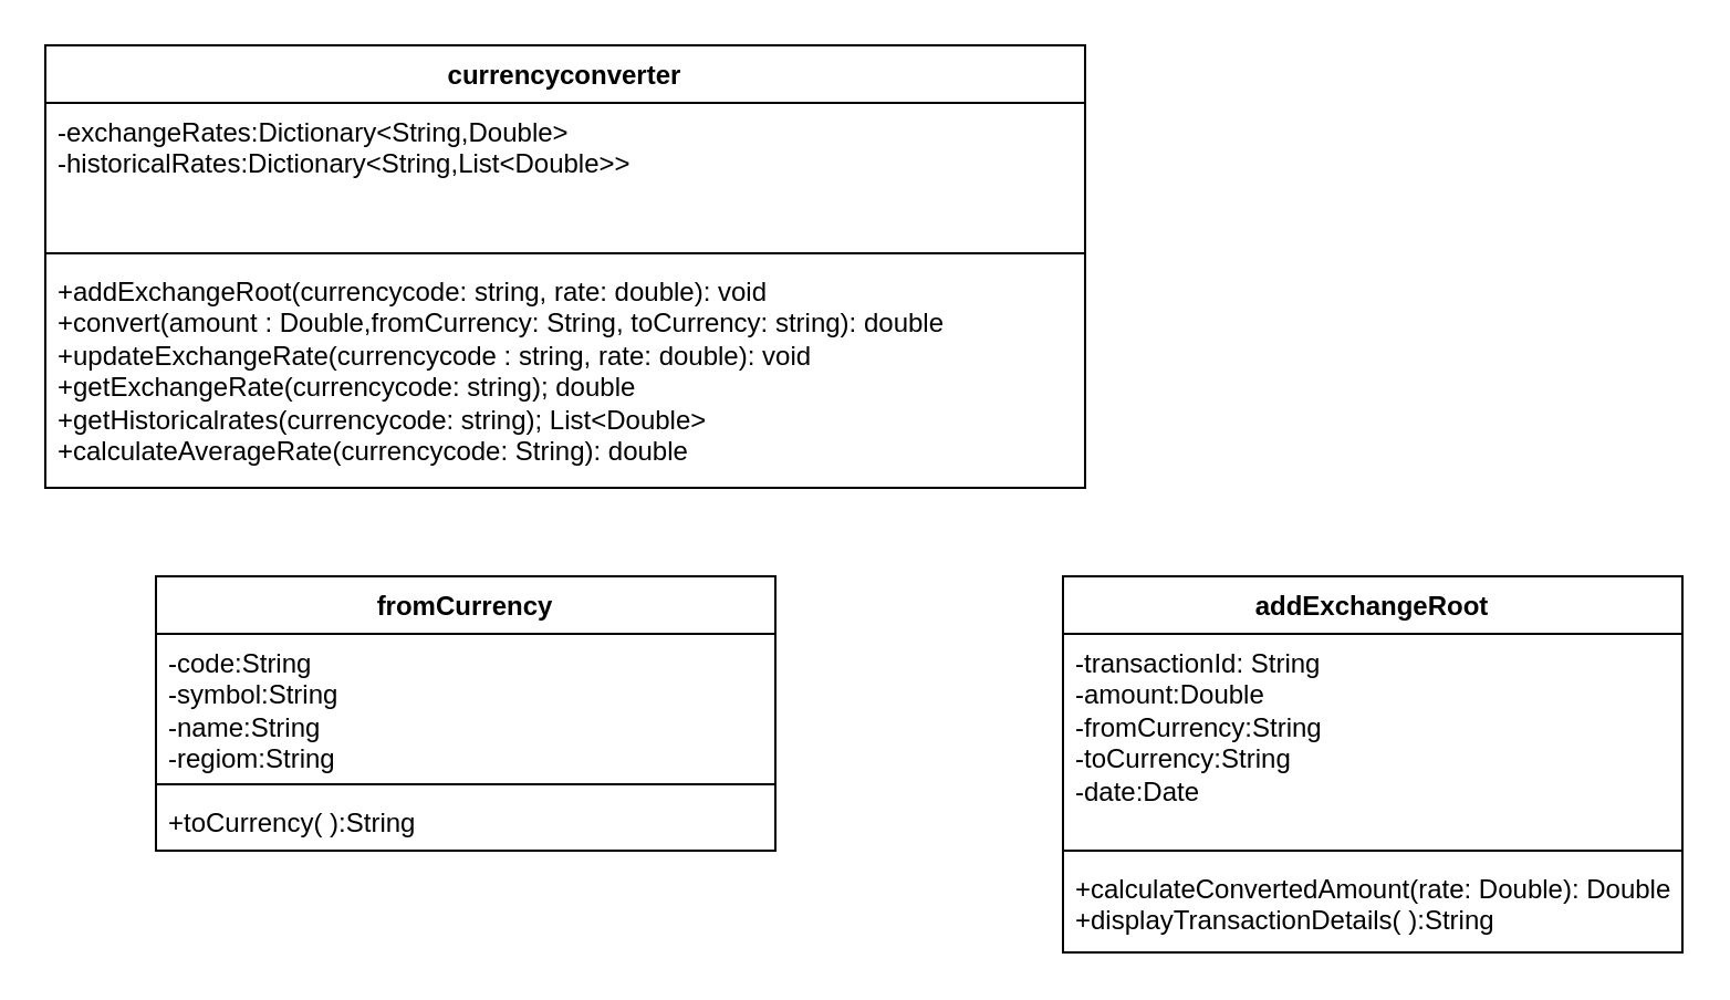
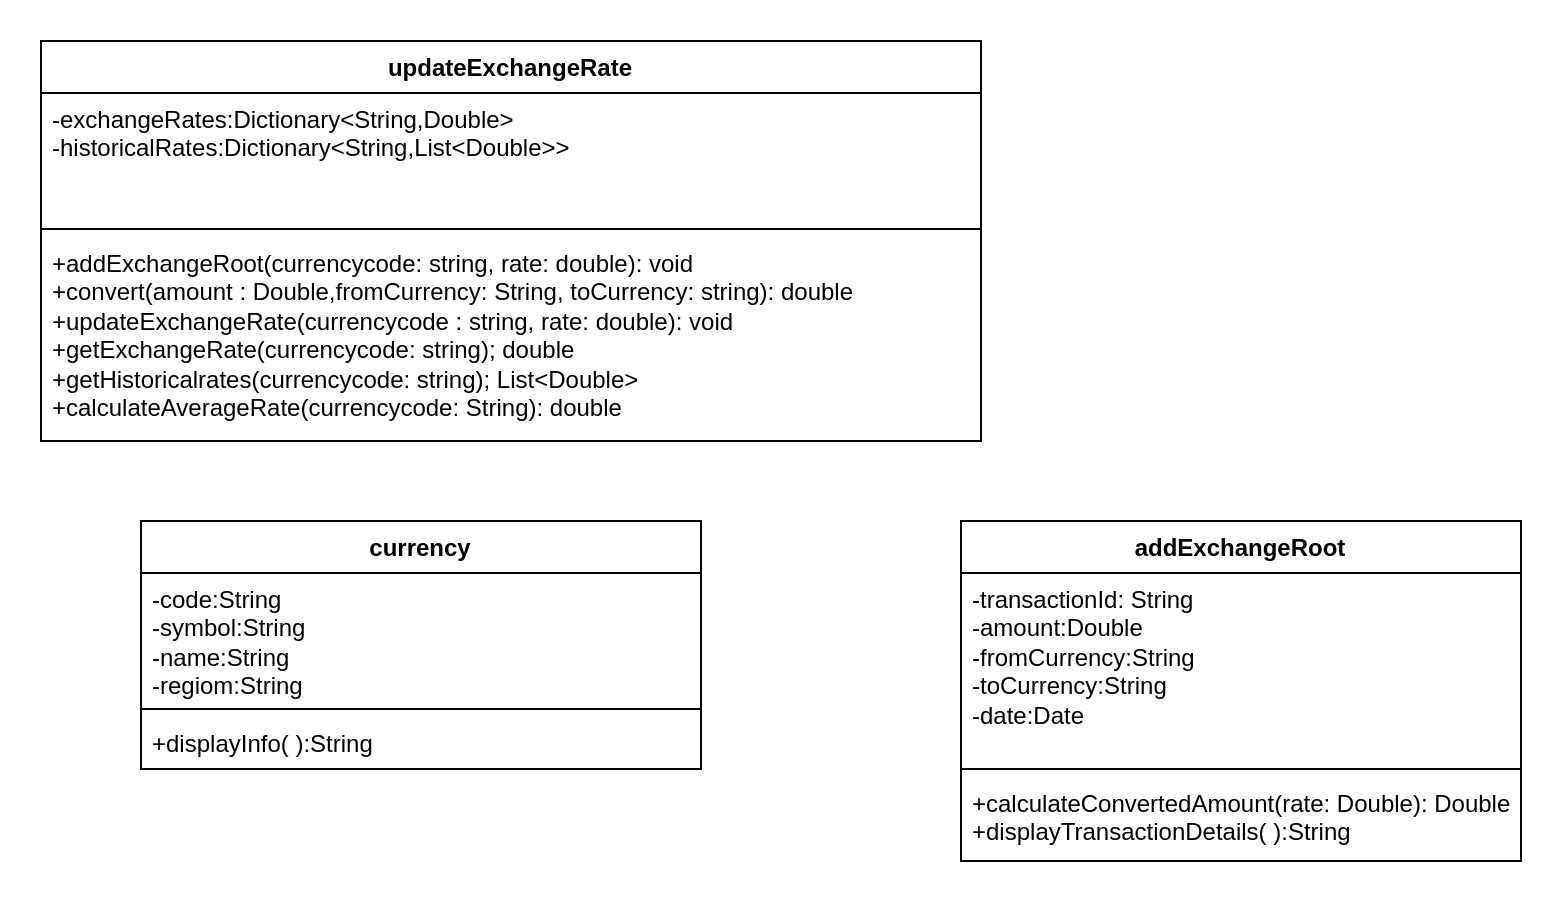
- <mxCell id="2" value="currencyconverter" style="swimlane;fontStyle=1;align=center;verticalAlign=top;childLayout=stackLayout;horizontal=1;startSize=26;horizontalStack=0;resizeParent=1;resizeParentMax=0;resizeLast=0;collapsible=1;marginBottom=0;whiteSpace=wrap;html=1;" vertex="1" parent="1"><mxGeometry x="20" y="20" width="470" height="200" as="geometry" /></mxCell>
+ <mxCell id="2" value="updateExchangeRate" style="swimlane;fontStyle=1;align=center;verticalAlign=top;childLayout=stackLayout;horizontal=1;startSize=26;horizontalStack=0;resizeParent=1;resizeParentMax=0;resizeLast=0;collapsible=1;marginBottom=0;whiteSpace=wrap;html=1;" vertex="1" parent="1"><mxGeometry x="20" y="20" width="470" height="200" as="geometry" /></mxCell>
- <mxCell id="6" value="fromCurrency" style="swimlane;fontStyle=1;align=center;verticalAlign=top;childLayout=stackLayout;horizontal=1;startSize=26;horizontalStack=0;resizeParent=1;resizeParentMax=0;resizeLast=0;collapsible=1;marginBottom=0;whiteSpace=wrap;html=1;" vertex="1" parent="1"><mxGeometry x="70" y="260" width="280" height="124" as="geometry" /></mxCell>
+ <mxCell id="6" value="currency" style="swimlane;fontStyle=1;align=center;verticalAlign=top;childLayout=stackLayout;horizontal=1;startSize=26;horizontalStack=0;resizeParent=1;resizeParentMax=0;resizeLast=0;collapsible=1;marginBottom=0;whiteSpace=wrap;html=1;" vertex="1" parent="1"><mxGeometry x="70" y="260" width="280" height="124" as="geometry" /></mxCell>
- <mxCell id="9" value="+toCurrency( ):String" style="text;strokeColor=none;fillColor=none;align=left;verticalAlign=top;spacingLeft=4;spacingRight=4;overflow=hidden;rotatable=0;points=[[0,0.5],[1,0.5]];portConstraint=eastwest;whiteSpace=wrap;html=1;" vertex="1" parent="6"><mxGeometry y="98" width="280" height="26" as="geometry" /></mxCell>
+ <mxCell id="9" value="+displayInfo( ):String" style="text;strokeColor=none;fillColor=none;align=left;verticalAlign=top;spacingLeft=4;spacingRight=4;overflow=hidden;rotatable=0;points=[[0,0.5],[1,0.5]];portConstraint=eastwest;whiteSpace=wrap;html=1;" vertex="1" parent="6"><mxGeometry y="98" width="280" height="26" as="geometry" /></mxCell>
